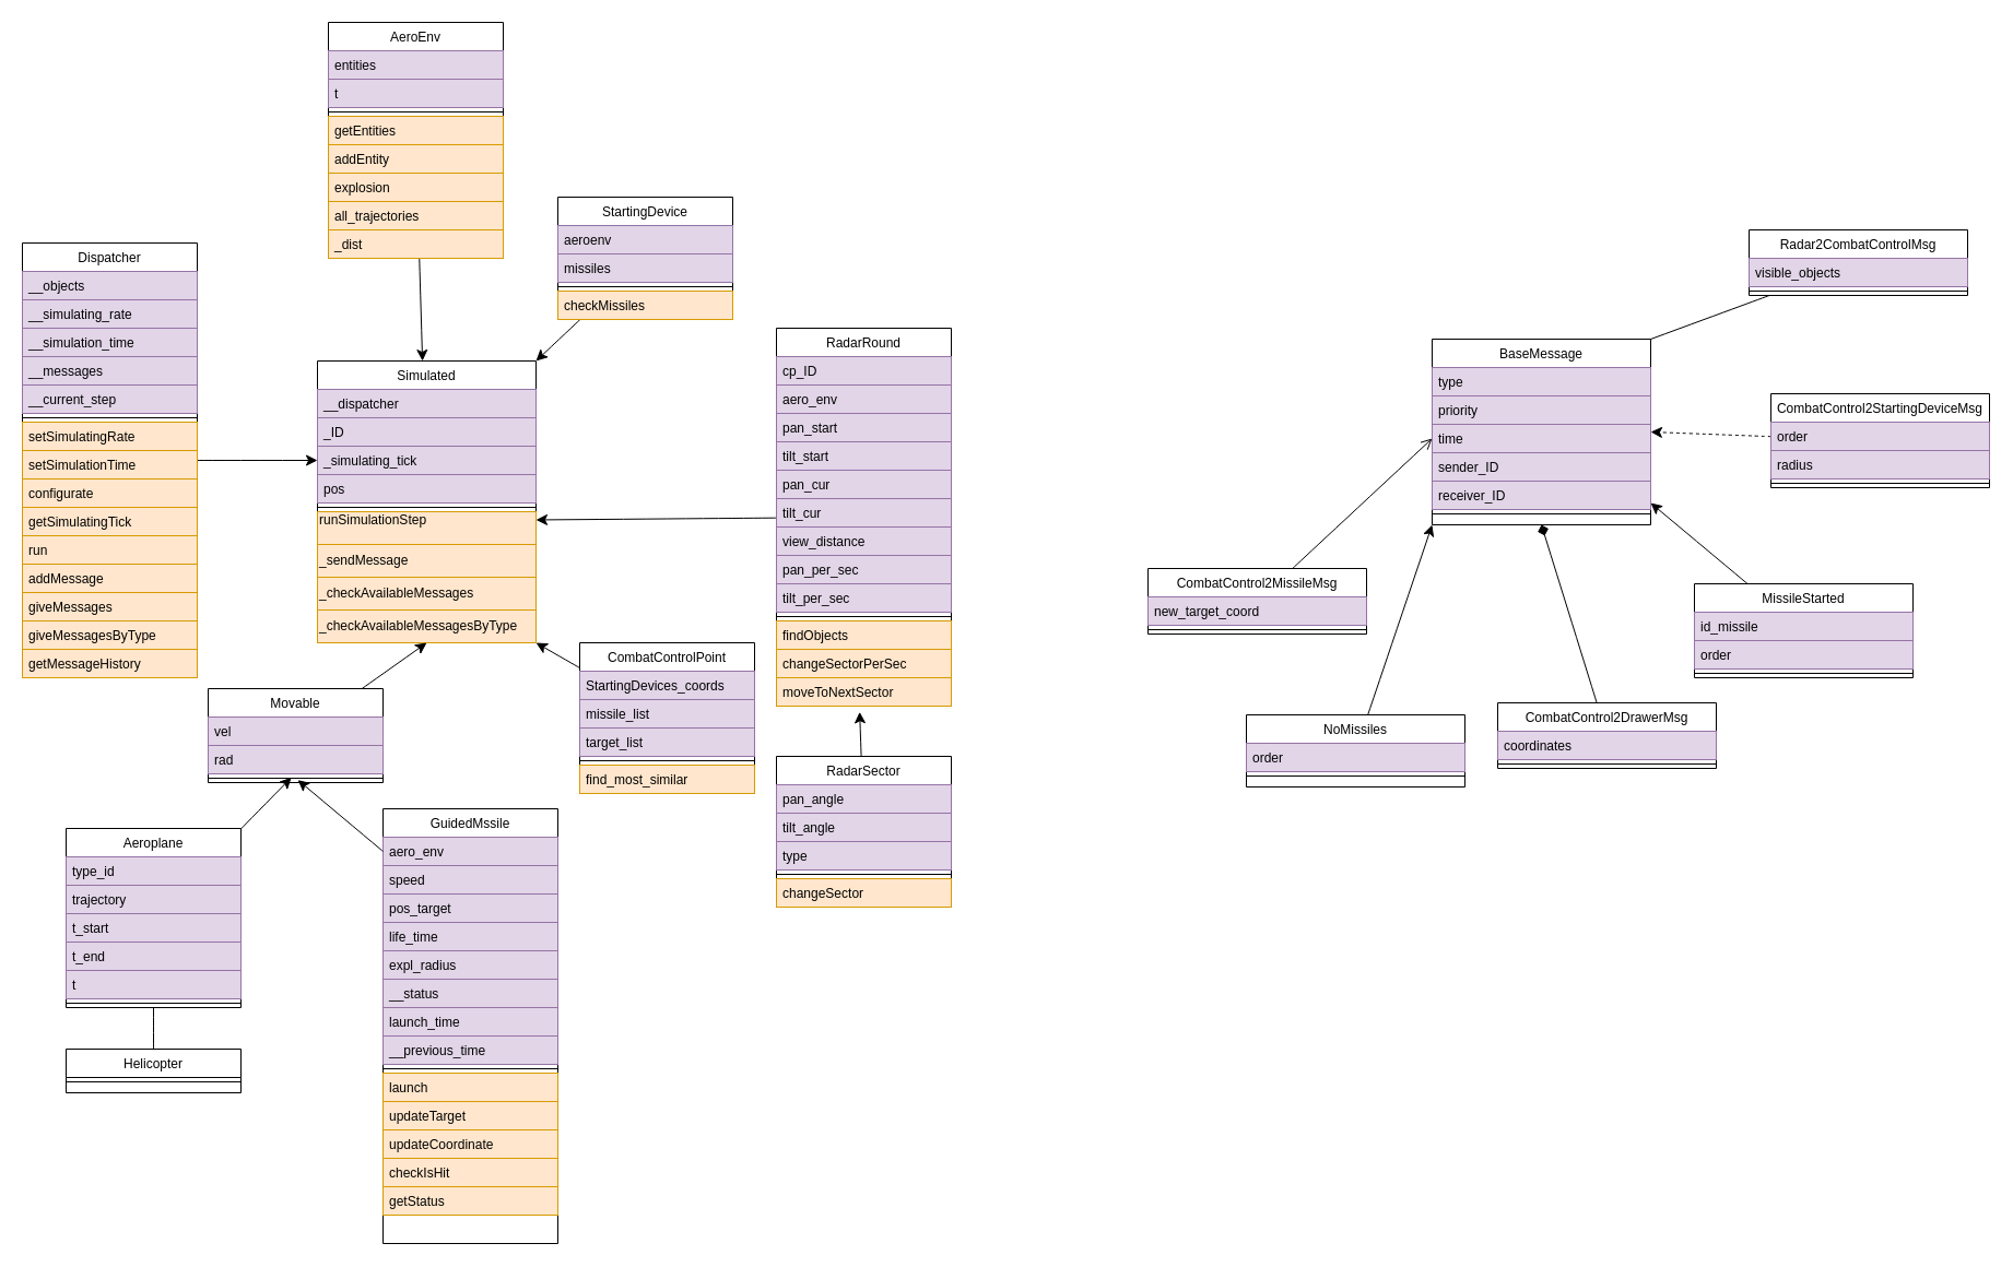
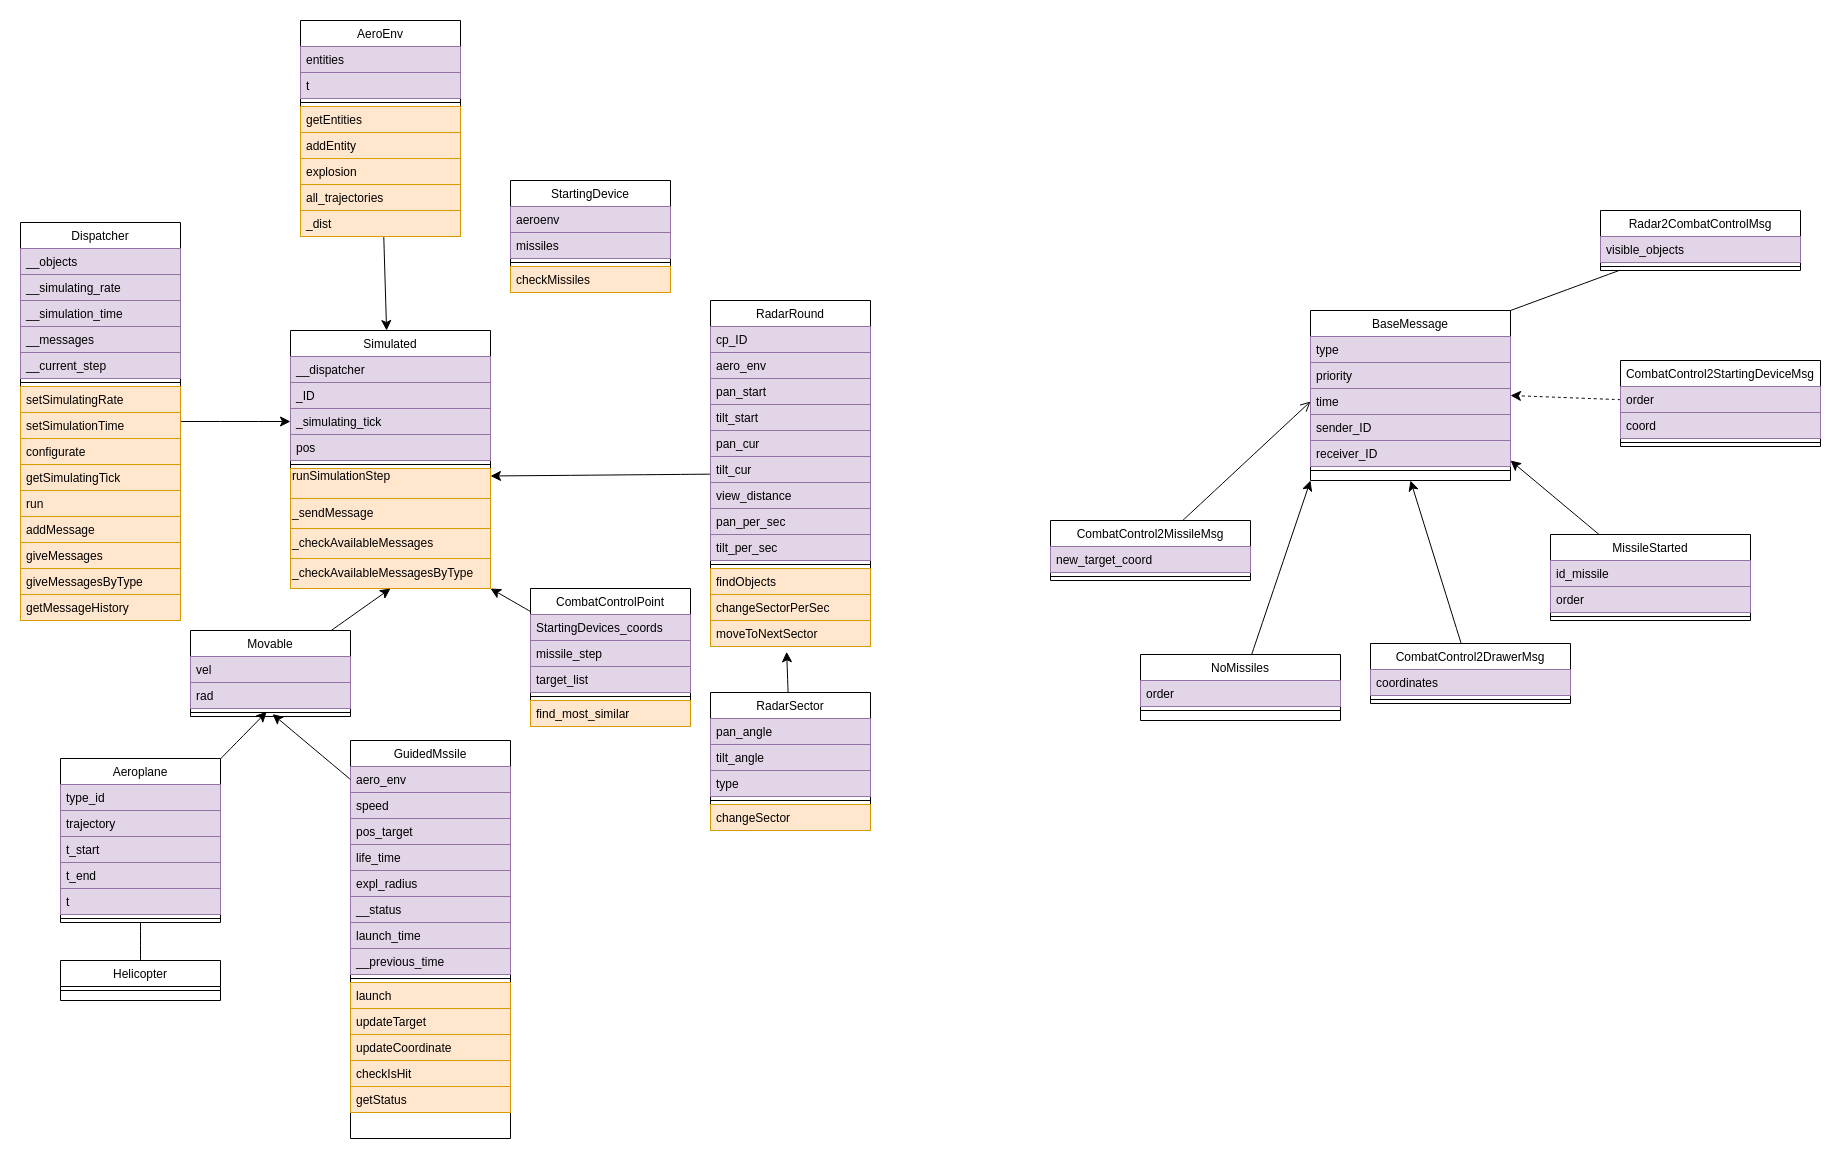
- <mxCell id="65" style="edgeStyle=none;curved=1;rounded=0;orthogonalLoop=1;jettySize=auto;html=1;entryX=1;entryY=0;entryDx=0;entryDy=0;fontSize=12;startSize=8;endSize=8;" parent="1" source="66" target="2" edge="1"><mxGeometry relative="1" as="geometry" /></mxCell>
- <mxCell id="110" value="radius" style="text;align=left;verticalAlign=top;spacingLeft=4;spacingRight=4;overflow=hidden;rotatable=0;points=[[0,0.5],[1,0.5]];portConstraint=eastwest;rounded=0;shadow=0;html=0;fillColor=#e1d5e7;strokeColor=#9673a6;" parent="108" vertex="1"><mxGeometry y="52" width="200" height="26" as="geometry" /></mxCell>
+ <mxCell id="110" value="coord" style="text;align=left;verticalAlign=top;spacingLeft=4;spacingRight=4;overflow=hidden;rotatable=0;points=[[0,0.5],[1,0.5]];portConstraint=eastwest;rounded=0;shadow=0;html=0;fillColor=#e1d5e7;strokeColor=#9673a6;" parent="108" vertex="1"><mxGeometry y="52" width="200" height="26" as="geometry" /></mxCell>
- <mxCell id="125" style="edgeStyle=none;curved=1;rounded=0;orthogonalLoop=1;jettySize=auto;html=1;entryX=0.5;entryY=1;entryDx=0;entryDy=0;fontSize=12;startSize=8;endSize=8;endArrow=diamond;" parent="1" source="126" target="96" edge="1"><mxGeometry relative="1" as="geometry" /></mxCell>
+ <mxCell id="125" style="edgeStyle=none;curved=1;rounded=0;orthogonalLoop=1;jettySize=auto;html=1;entryX=0.5;entryY=1;entryDx=0;entryDy=0;fontSize=12;startSize=8;endSize=8;" parent="1" source="126" target="96" edge="1"><mxGeometry relative="1" as="geometry" /></mxCell>
- <mxCell id="61" value="missile_list" style="text;align=left;verticalAlign=top;spacingLeft=4;spacingRight=4;overflow=hidden;rotatable=0;points=[[0,0.5],[1,0.5]];portConstraint=eastwest;rounded=0;shadow=0;html=0;fillColor=#e1d5e7;strokeColor=#9673a6;" parent="59" vertex="1"><mxGeometry y="52" width="160" height="26" as="geometry" /></mxCell>
+ <mxCell id="61" value="missile_step" style="text;align=left;verticalAlign=top;spacingLeft=4;spacingRight=4;overflow=hidden;rotatable=0;points=[[0,0.5],[1,0.5]];portConstraint=eastwest;rounded=0;shadow=0;html=0;fillColor=#e1d5e7;strokeColor=#9673a6;" parent="59" vertex="1"><mxGeometry y="52" width="160" height="26" as="geometry" /></mxCell>
